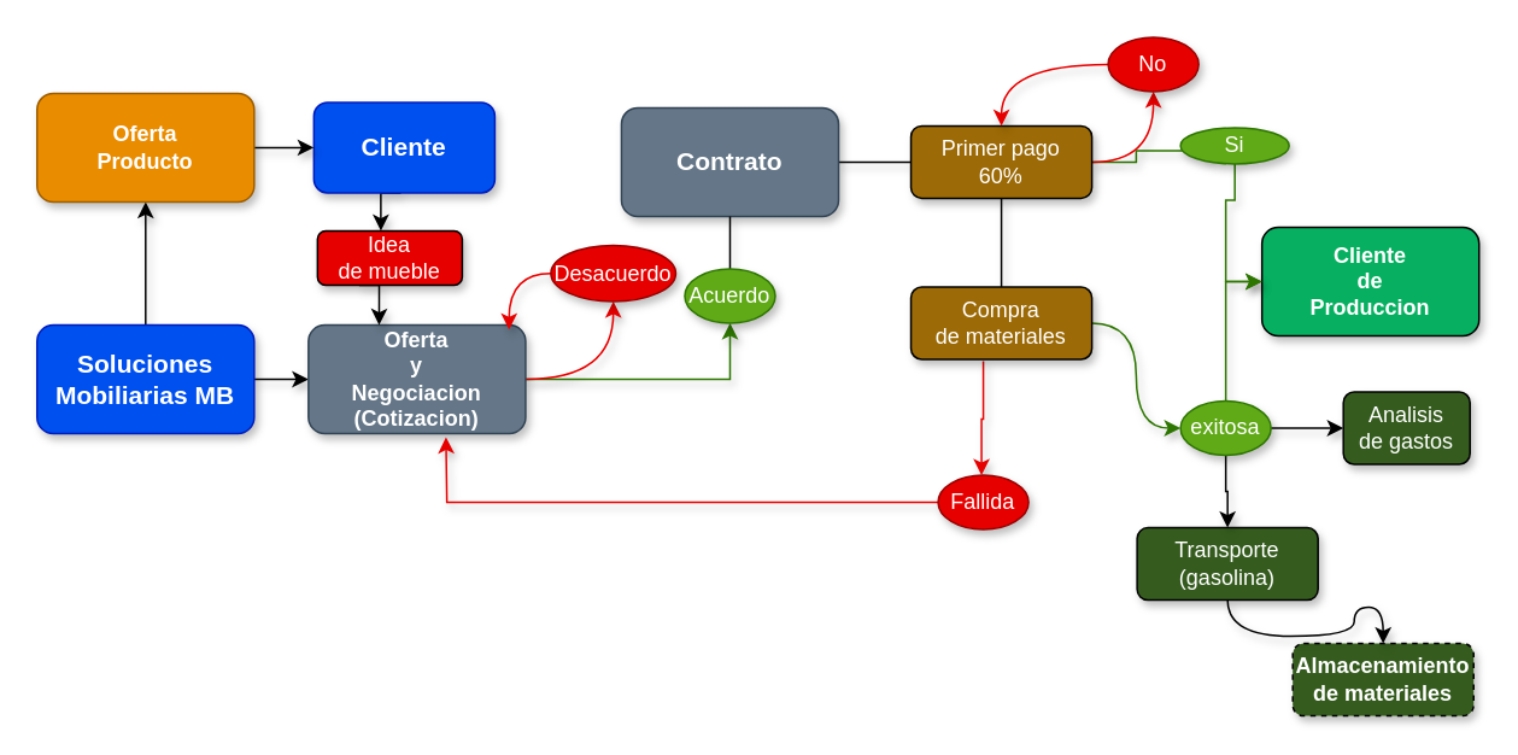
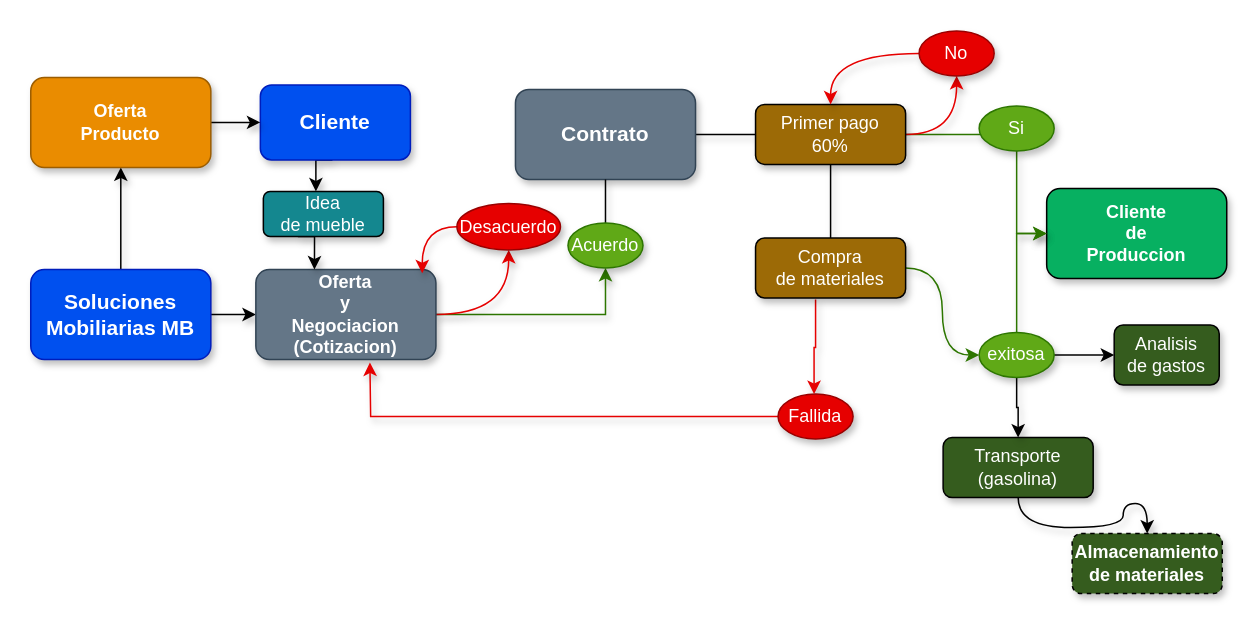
- <mxCell id="28" value="Si" style="ellipse;whiteSpace=wrap;html=1;strokeColor=#2D7600;fillColor=#60a917;fontColor=#FFFFFF;shadow=1;" vertex="1" parent="1"><mxGeometry x="652" y="70" width="60" height="20" as="geometry" /></mxCell>
+ <mxCell id="28" value="Si" style="ellipse;whiteSpace=wrap;html=1;strokeColor=#2D7600;fillColor=#60a917;fontColor=#FFFFFF;shadow=1;" vertex="1" parent="1"><mxGeometry x="652" y="70" width="50" height="30" as="geometry" /></mxCell>
- <mxCell id="13" value="&lt;div&gt;Idea &lt;br&gt;&lt;/div&gt;&lt;div&gt;de mueble&lt;/div&gt;" style="rounded=1;whiteSpace=wrap;html=1;fillColor=#e60000;fontColor=#FFFFFF;shadow=1;" vertex="1" parent="1"><mxGeometry x="175" y="127" width="80" height="30" as="geometry" /></mxCell>
+ <mxCell id="13" value="&lt;div&gt;Idea &lt;br&gt;&lt;/div&gt;&lt;div&gt;de mueble&lt;/div&gt;" style="rounded=1;whiteSpace=wrap;html=1;fillColor=#14878F;fontColor=#FFFFFF;shadow=1;" vertex="1" parent="1"><mxGeometry x="175" y="127" width="80" height="30" as="geometry" /></mxCell>
